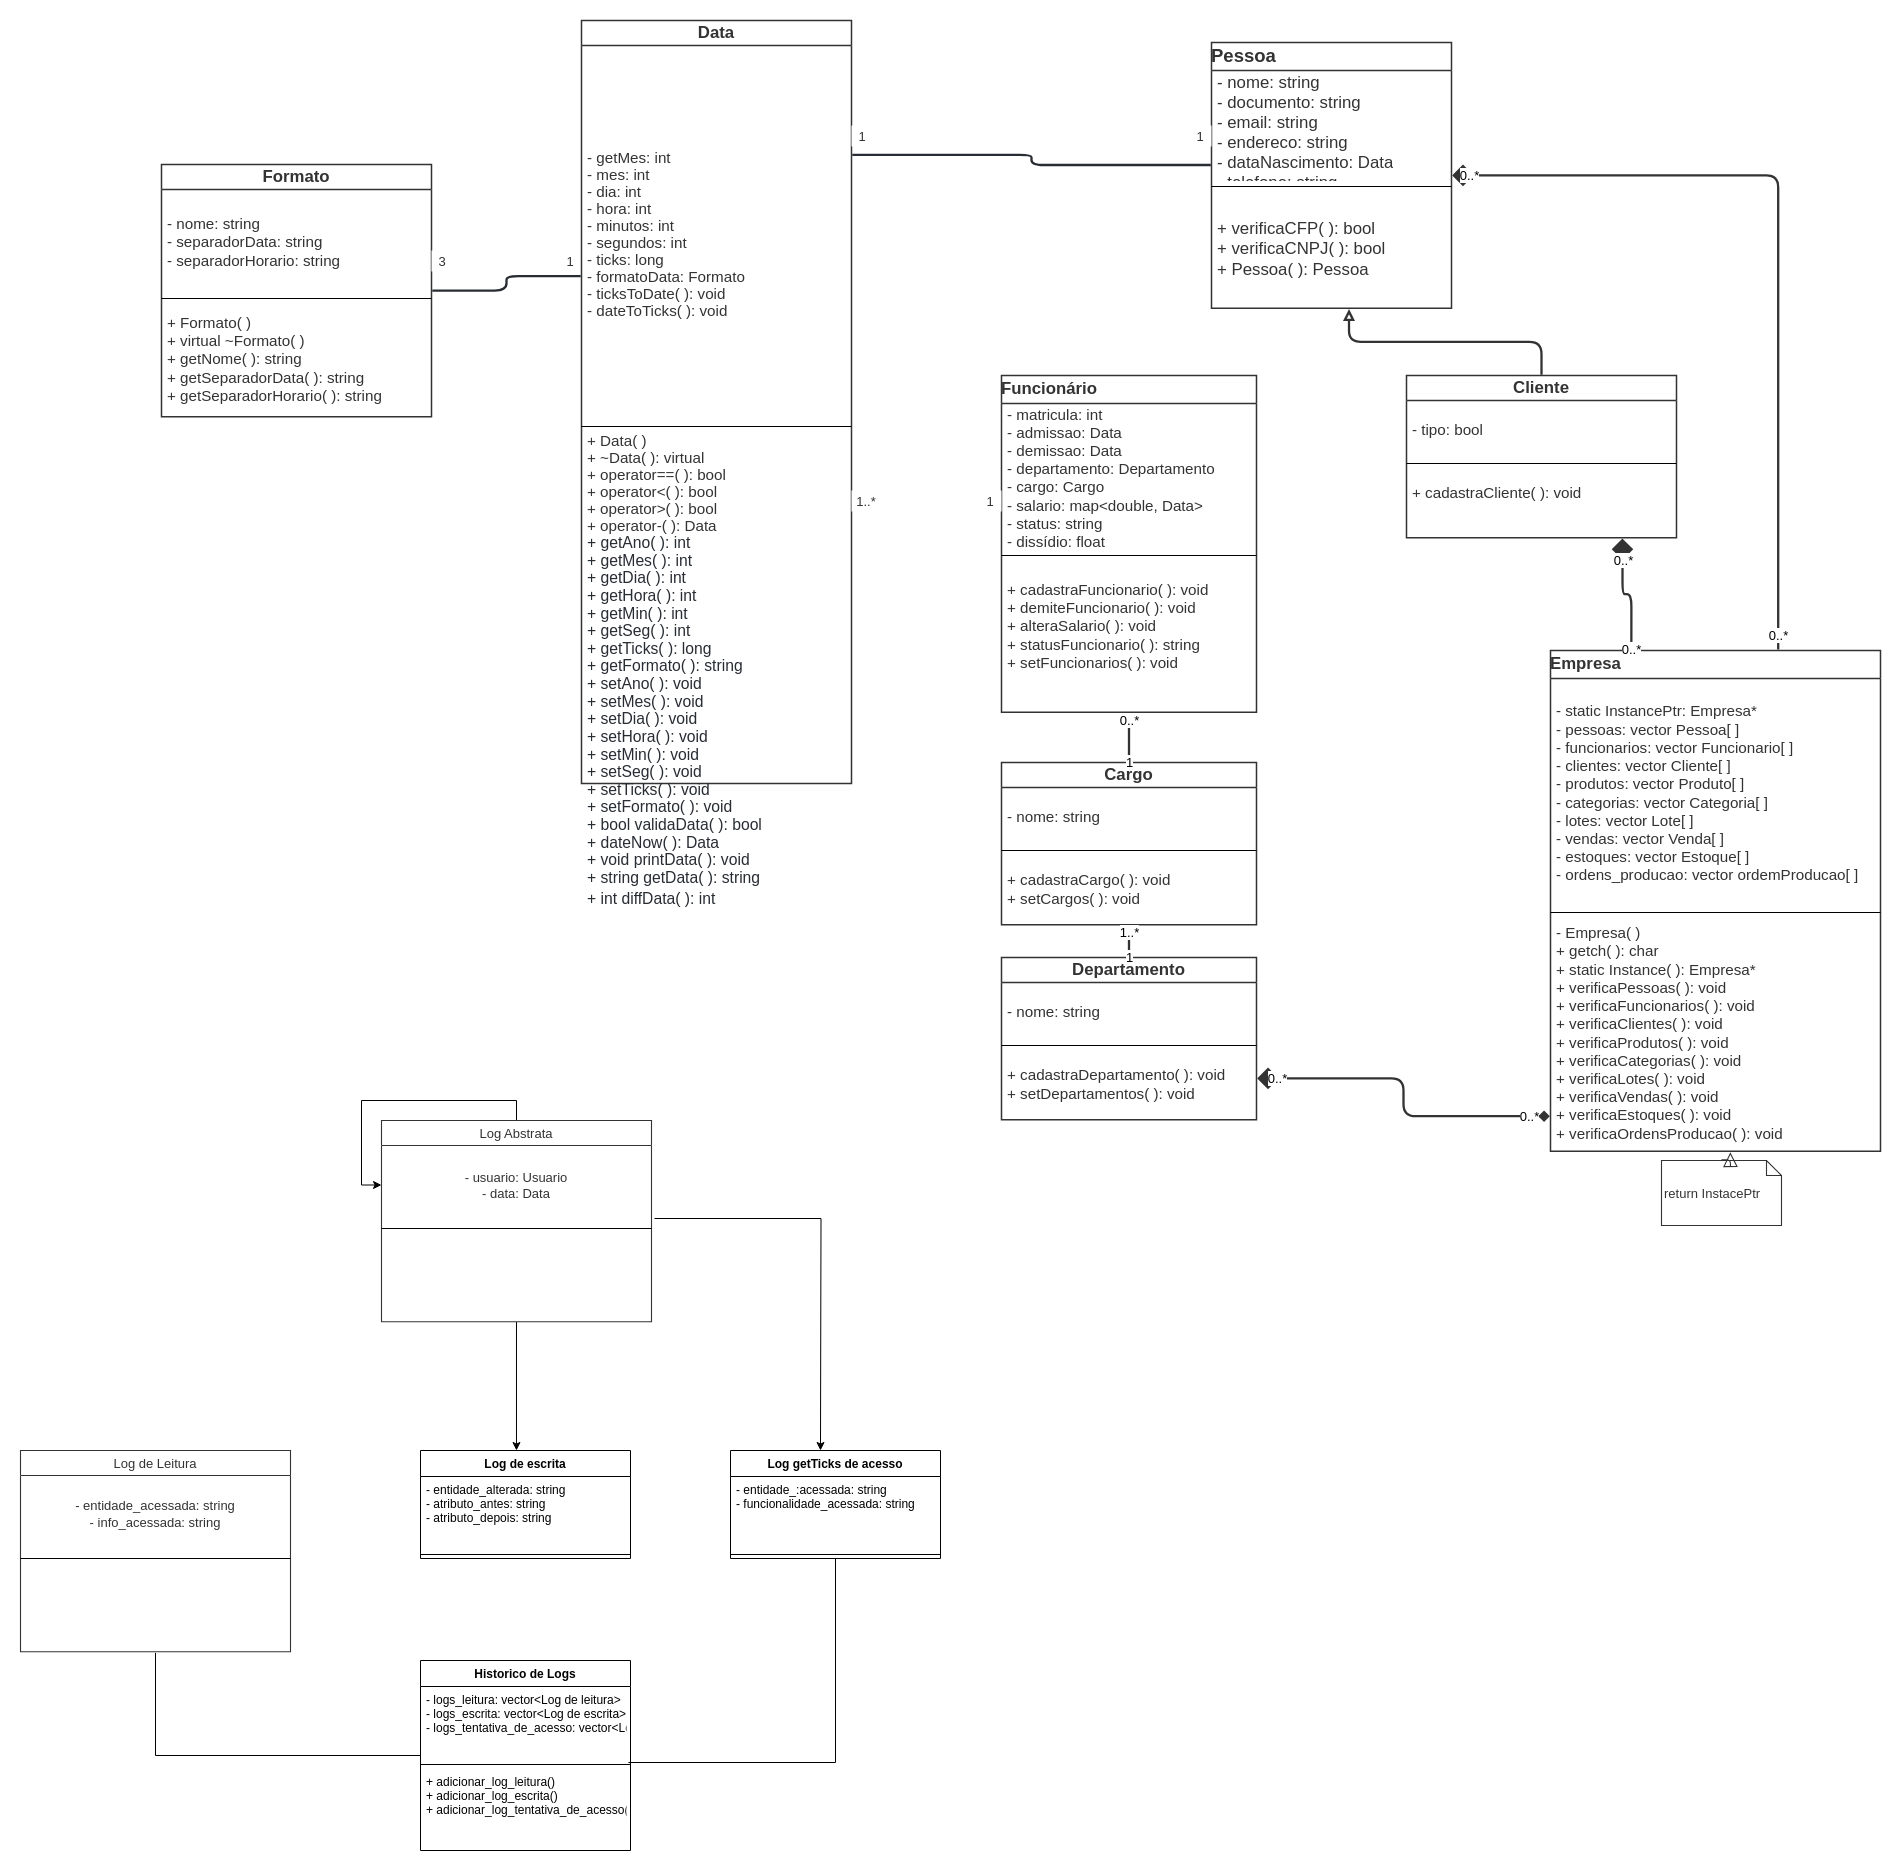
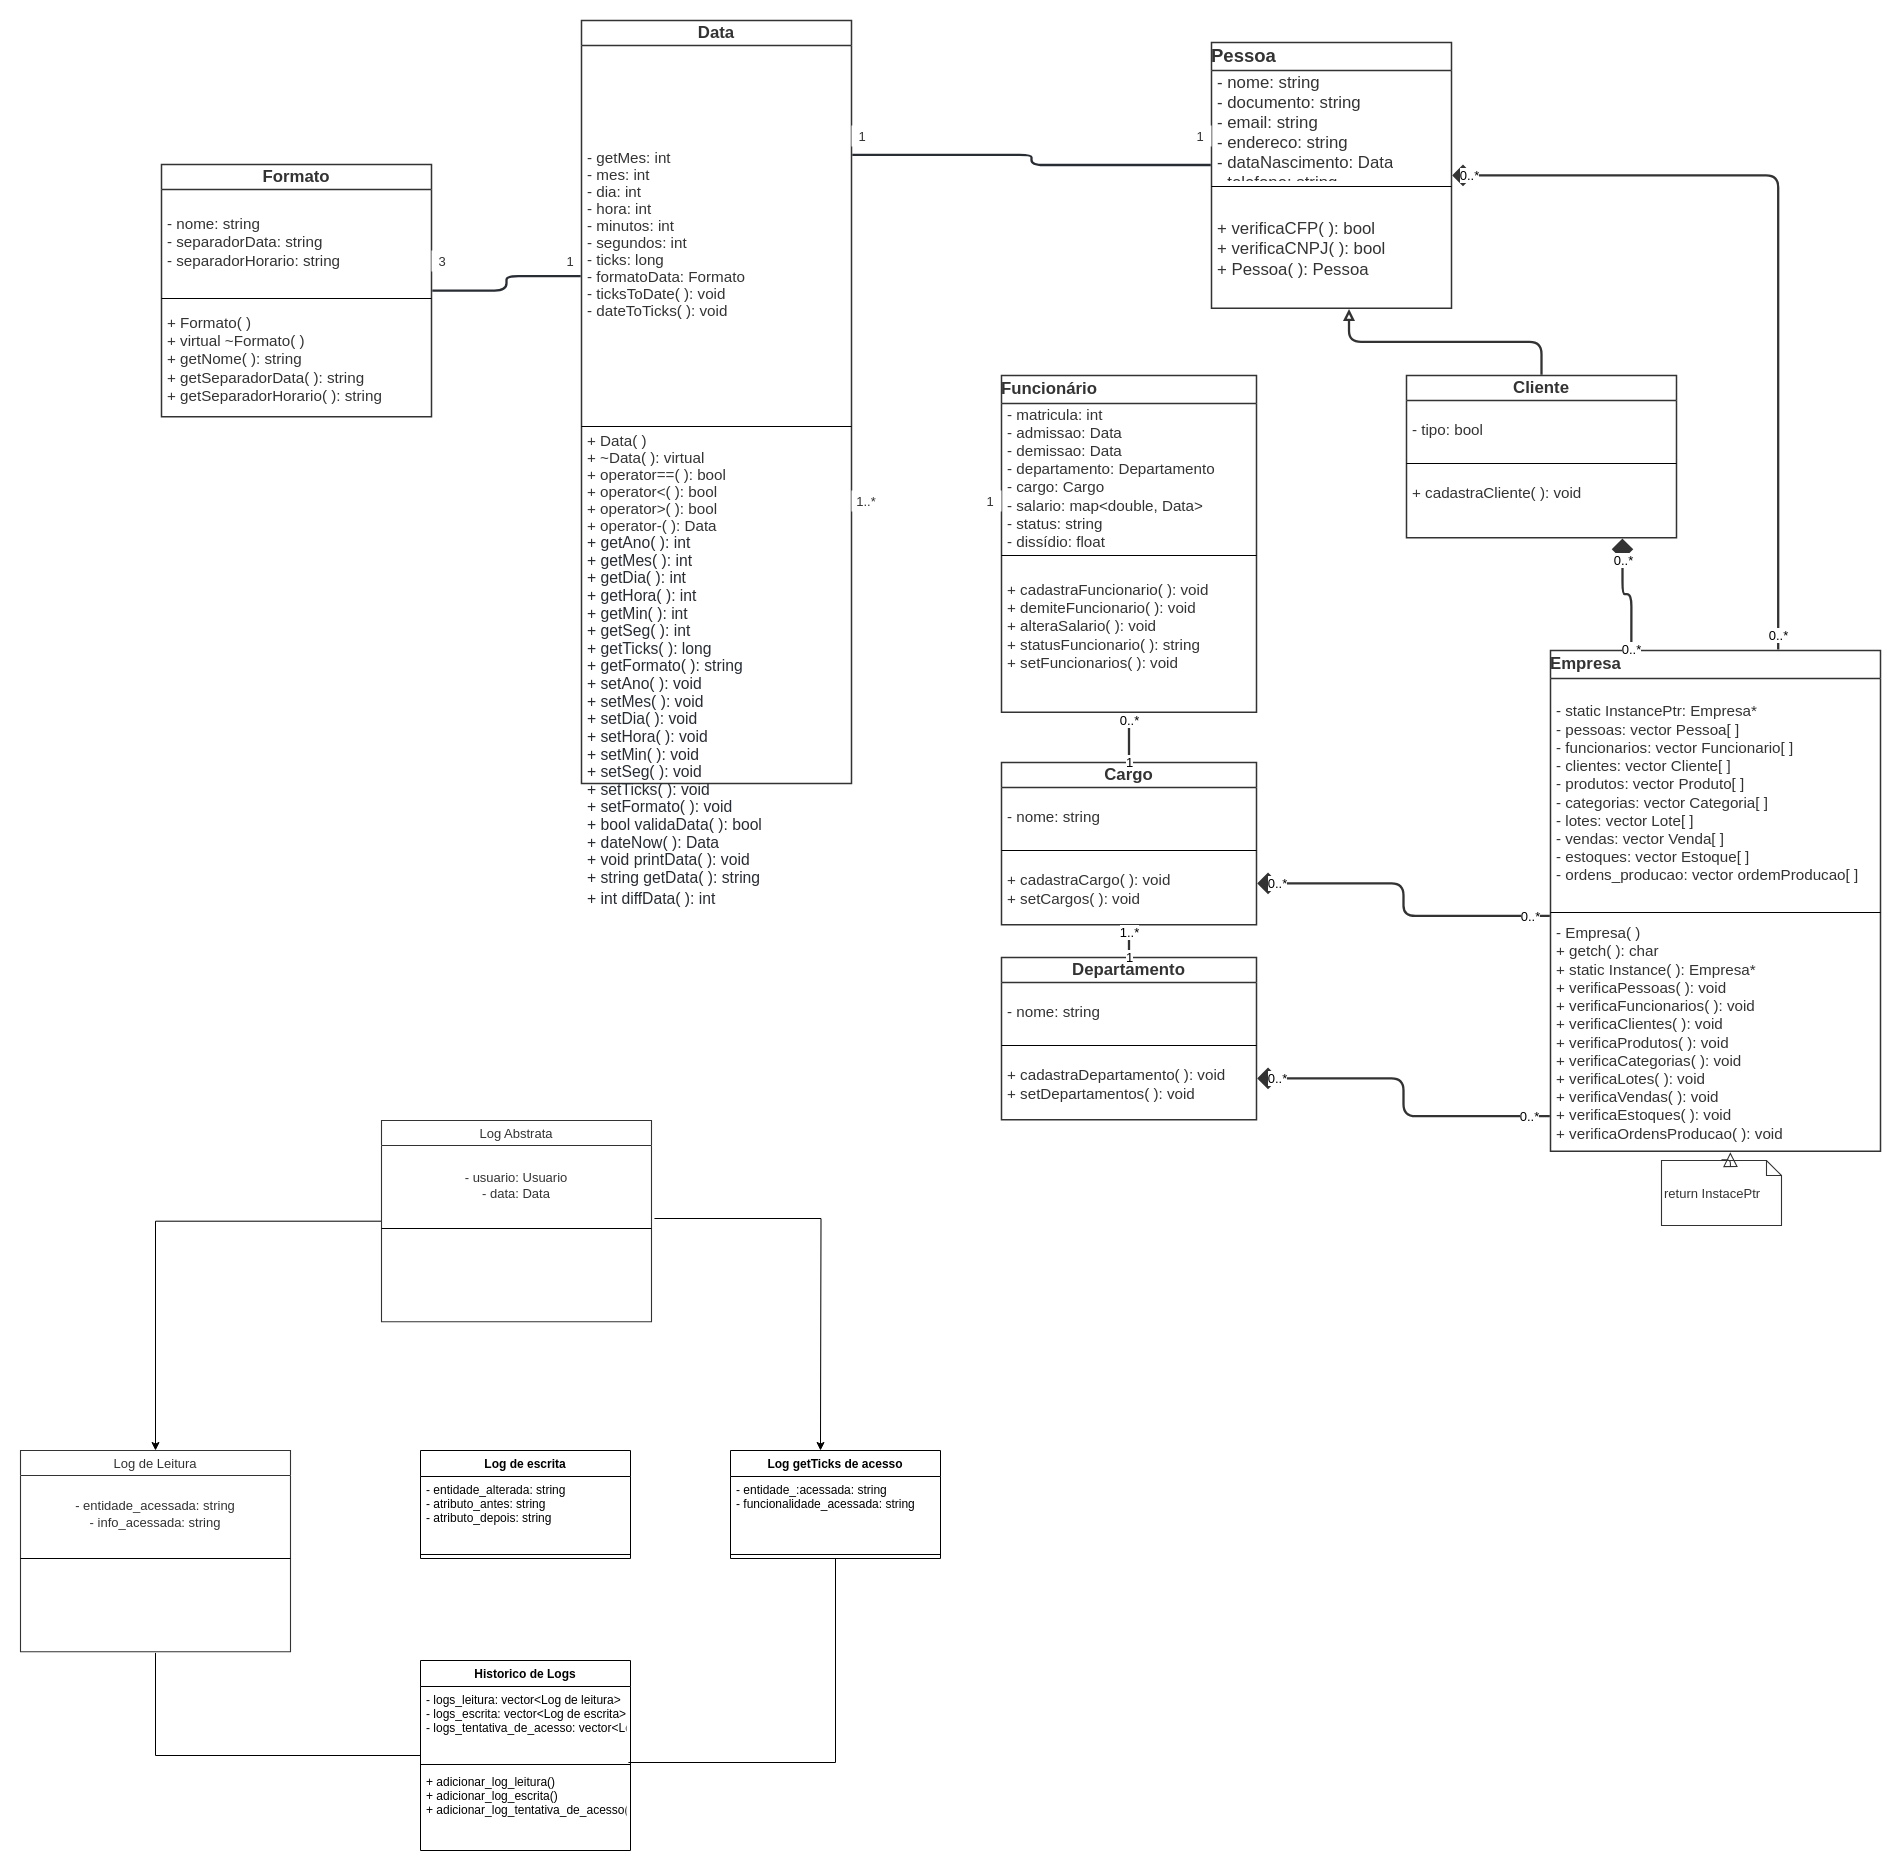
+ <mxCell id="50" value="" style="html=1;jettySize=18;whiteSpace=wrap;fontSize=13;strokeColor=#333333;strokeOpacity=100;strokeWidth=2.3;rounded=1;arcSize=24;edgeStyle=orthogonalEdgeStyle;startArrow=diamond;startFill=1;startSize=16;endArrow=none;exitX=1.003;exitY=0.745;exitPerimeter=0;entryX=-0.002;entryY=0.53;entryPerimeter=0;" parent="1" source="31" target="45" edge="1"><mxGeometry width="100" height="100" relative="1" as="geometry"><Array as="points" /></mxGeometry></mxCell>
+ <mxCell id="51" value="0..*" style="text;html=1;resizable=0;labelBackgroundColor=default;align=center;verticalAlign=middle;fontSize=13;" parent="50" vertex="1"><mxGeometry x="-0.878" relative="1" as="geometry"><mxPoint as="offset" /></mxGeometry></mxCell>
+ <mxCell id="52" value="0..*" style="text;html=1;resizable=0;labelBackgroundColor=default;align=center;verticalAlign=middle;fontSize=13;" parent="50" vertex="1"><mxGeometry x="0.878" relative="1" as="geometry"><mxPoint as="offset" /></mxGeometry></mxCell>
- <mxCell id="62" style="edgeStyle=orthogonalEdgeStyle;rounded=0;orthogonalLoop=1;jettySize=auto;html=1;" parent="1" source="65" target="66" edge="1"><mxGeometry relative="1" as="geometry" /></mxCell>
+ <mxCell id="62" style="edgeStyle=orthogonalEdgeStyle;rounded=0;orthogonalLoop=1;jettySize=auto;html=1;" parent="1" source="65" target="69" edge="1"><mxGeometry relative="1" as="geometry" /></mxCell>
- <mxCell id="53" value="" style="html=1;jettySize=18;whiteSpace=wrap;fontSize=13;strokeColor=#333333;strokeOpacity=100;strokeWidth=2.3;rounded=1;arcSize=24;edgeStyle=orthogonalEdgeStyle;startArrow=diamond;startFill=1;startSize=16;endArrow=diamond;exitX=1.003;exitY=0.745;exitPerimeter=0;entryX=-0.002;entryY=0.93;entryPerimeter=0;" parent="1" source="35" target="45" edge="1"><mxGeometry width="100" height="100" relative="1" as="geometry"><Array as="points" /></mxGeometry></mxCell>
+ <mxCell id="53" value="" style="html=1;jettySize=18;whiteSpace=wrap;fontSize=13;strokeColor=#333333;strokeOpacity=100;strokeWidth=2.3;rounded=1;arcSize=24;edgeStyle=orthogonalEdgeStyle;startArrow=diamond;startFill=1;startSize=16;endArrow=none;exitX=1.003;exitY=0.745;exitPerimeter=0;entryX=-0.002;entryY=0.93;entryPerimeter=0;" parent="1" source="35" target="45" edge="1"><mxGeometry width="100" height="100" relative="1" as="geometry"><Array as="points" /></mxGeometry></mxCell>
- <mxCell id="64" style="edgeStyle=none;rounded=0;orthogonalLoop=1;jettySize=auto;html=1;entryX=0.457;entryY=0;entryDx=0;entryDy=0;entryPerimeter=0;shadow=0;strokeColor=default;endArrow=classic;endFill=1;" parent="1" source="65" target="73" edge="1"><mxGeometry relative="1" as="geometry" /></mxCell>
